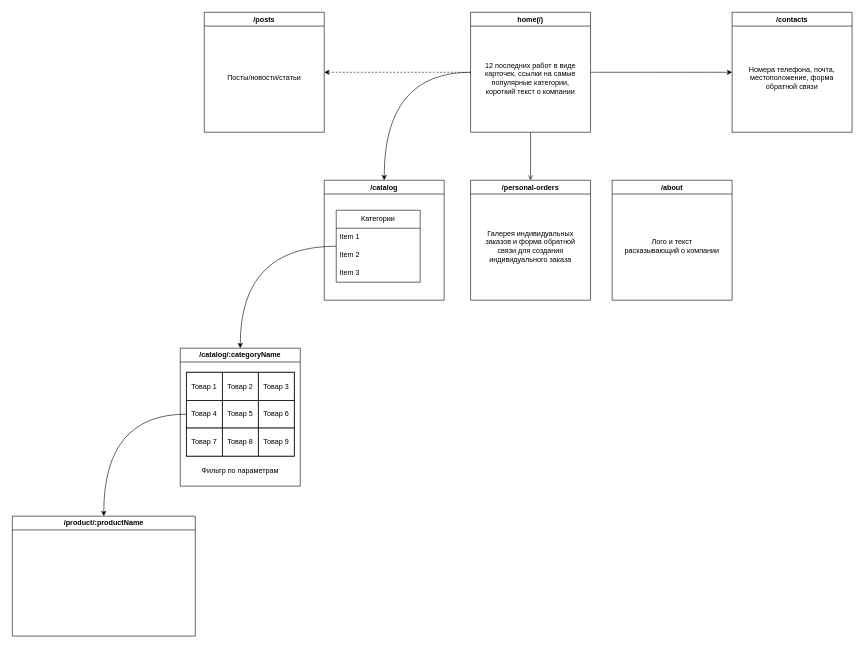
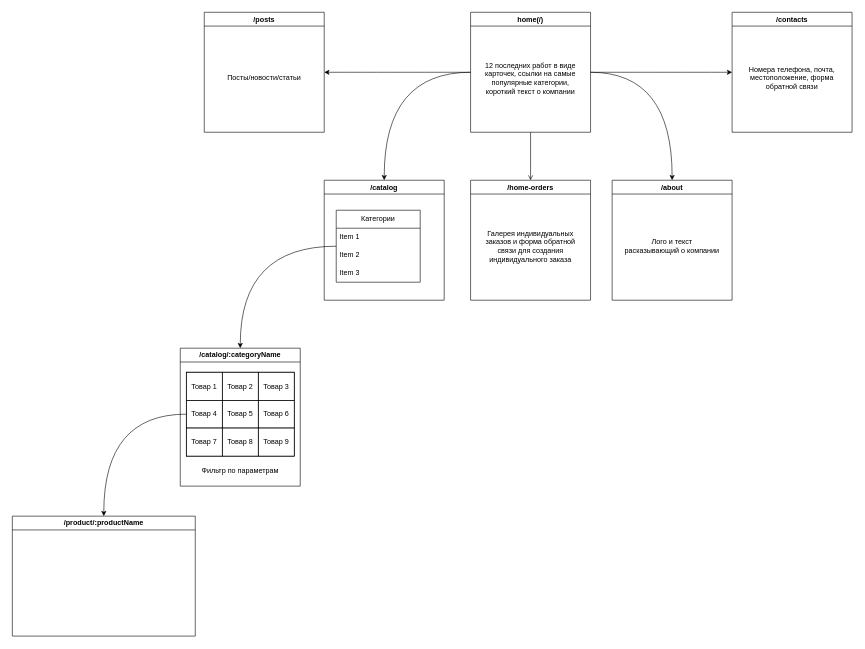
- <mxCell id="5" style="edgeStyle=orthogonalEdgeStyle;orthogonalLoop=1;jettySize=auto;html=1;exitX=0;exitY=0.5;exitDx=0;exitDy=0;entryX=1;entryY=0.5;entryDx=0;entryDy=0;curved=1;dashed=1;" edge="1" parent="1" source="7" target="34"><mxGeometry relative="1" as="geometry" /></mxCell>
+ <mxCell id="5" style="edgeStyle=orthogonalEdgeStyle;orthogonalLoop=1;jettySize=auto;html=1;exitX=0;exitY=0.5;exitDx=0;exitDy=0;entryX=1;entryY=0.5;entryDx=0;entryDy=0;curved=1;" edge="1" parent="1" source="7" target="34"><mxGeometry relative="1" as="geometry" /></mxCell>
+ <mxCell id="3" style="edgeStyle=orthogonalEdgeStyle;orthogonalLoop=1;jettySize=auto;html=1;exitX=1;exitY=0.5;exitDx=0;exitDy=0;entryX=0.5;entryY=0;entryDx=0;entryDy=0;curved=1;" edge="1" parent="1" source="7" target="14"><mxGeometry relative="1" as="geometry" /></mxCell>
- <mxCell id="36" value="/personal-orders" style="swimlane;whiteSpace=wrap;html=1;" vertex="1" parent="1"><mxGeometry x="784" y="300" width="200" height="200" as="geometry" /></mxCell>
+ <mxCell id="36" value="/home-orders" style="swimlane;whiteSpace=wrap;html=1;" vertex="1" parent="1"><mxGeometry x="784" y="300" width="200" height="200" as="geometry" /></mxCell>
